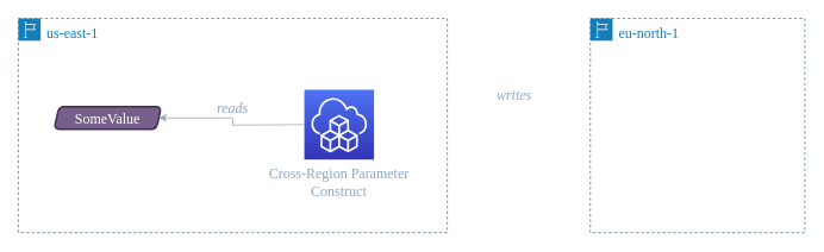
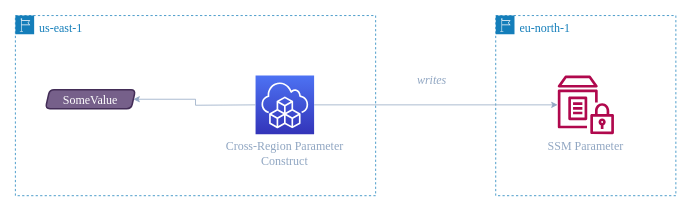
- <mxCell id="8" value="reads" style="text;align=center;verticalAlign=middle;resizable=0;points=[];autosize=1;strokeColor=none;fillColor=none;fontSize=16;fontFamily=Rubik;fontColor=#90A6C2;fontStyle=2" vertex="1" parent="1"><mxGeometry x="230" y="110" width="60" height="20" as="geometry" /></mxCell>
+ <mxCell id="9" style="edgeStyle=orthogonalEdgeStyle;rounded=0;orthogonalLoop=1;jettySize=auto;fontFamily=Rubik;fontSize=16;fontColor=#90A6C2;strokeColor=#90A6C2;" edge="1" parent="1" source="5" target="4"><mxGeometry relative="1" as="geometry"><mxPoint x="530" y="139" as="sourcePoint" /><mxPoint x="732" y="139" as="targetPoint" /></mxGeometry></mxCell>
+ <mxCell id="4" value="SSM Parameter" style="sketch=0;outlineConnect=0;fontColor=#90A6C2;gradientColor=none;fillColor=#B0084D;strokeColor=none;dashed=0;verticalLabelPosition=bottom;verticalAlign=top;align=center;fontSize=16;fontStyle=0;aspect=fixed;pointerEvents=1;shape=mxgraph.aws4.parameter_store;fontFamily=Rubik;" vertex="1" parent="1"><mxGeometry x="742.5" y="100" width="75" height="78" as="geometry" /></mxCell>
